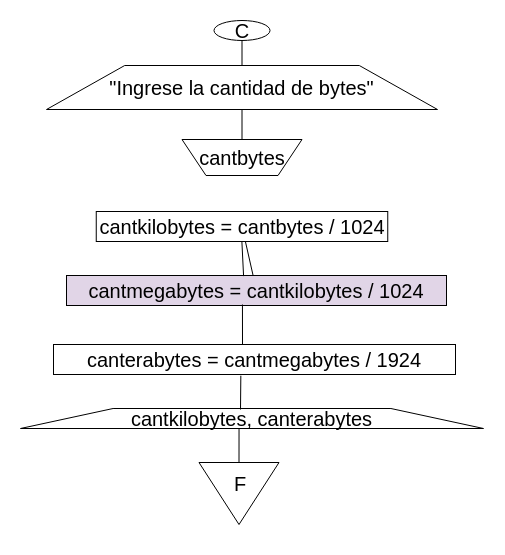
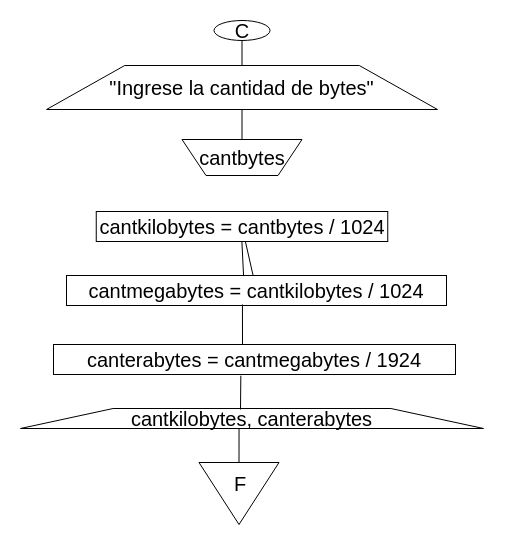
- <mxCell id="9" value="cantmegabytes = cantkilobytes / 1024" style="rounded=0;whiteSpace=wrap;html=1;fontSize=20;fontStyle=0;fillColor=#e1d5e7;" vertex="1" parent="1"><mxGeometry x="66" y="275" width="380" height="30" as="geometry" /></mxCell>
+ <mxCell id="9" value="cantmegabytes = cantkilobytes / 1024" style="rounded=0;whiteSpace=wrap;html=1;fontSize=20;fontStyle=0" vertex="1" parent="1"><mxGeometry x="66" y="275" width="380" height="30" as="geometry" /></mxCell>
